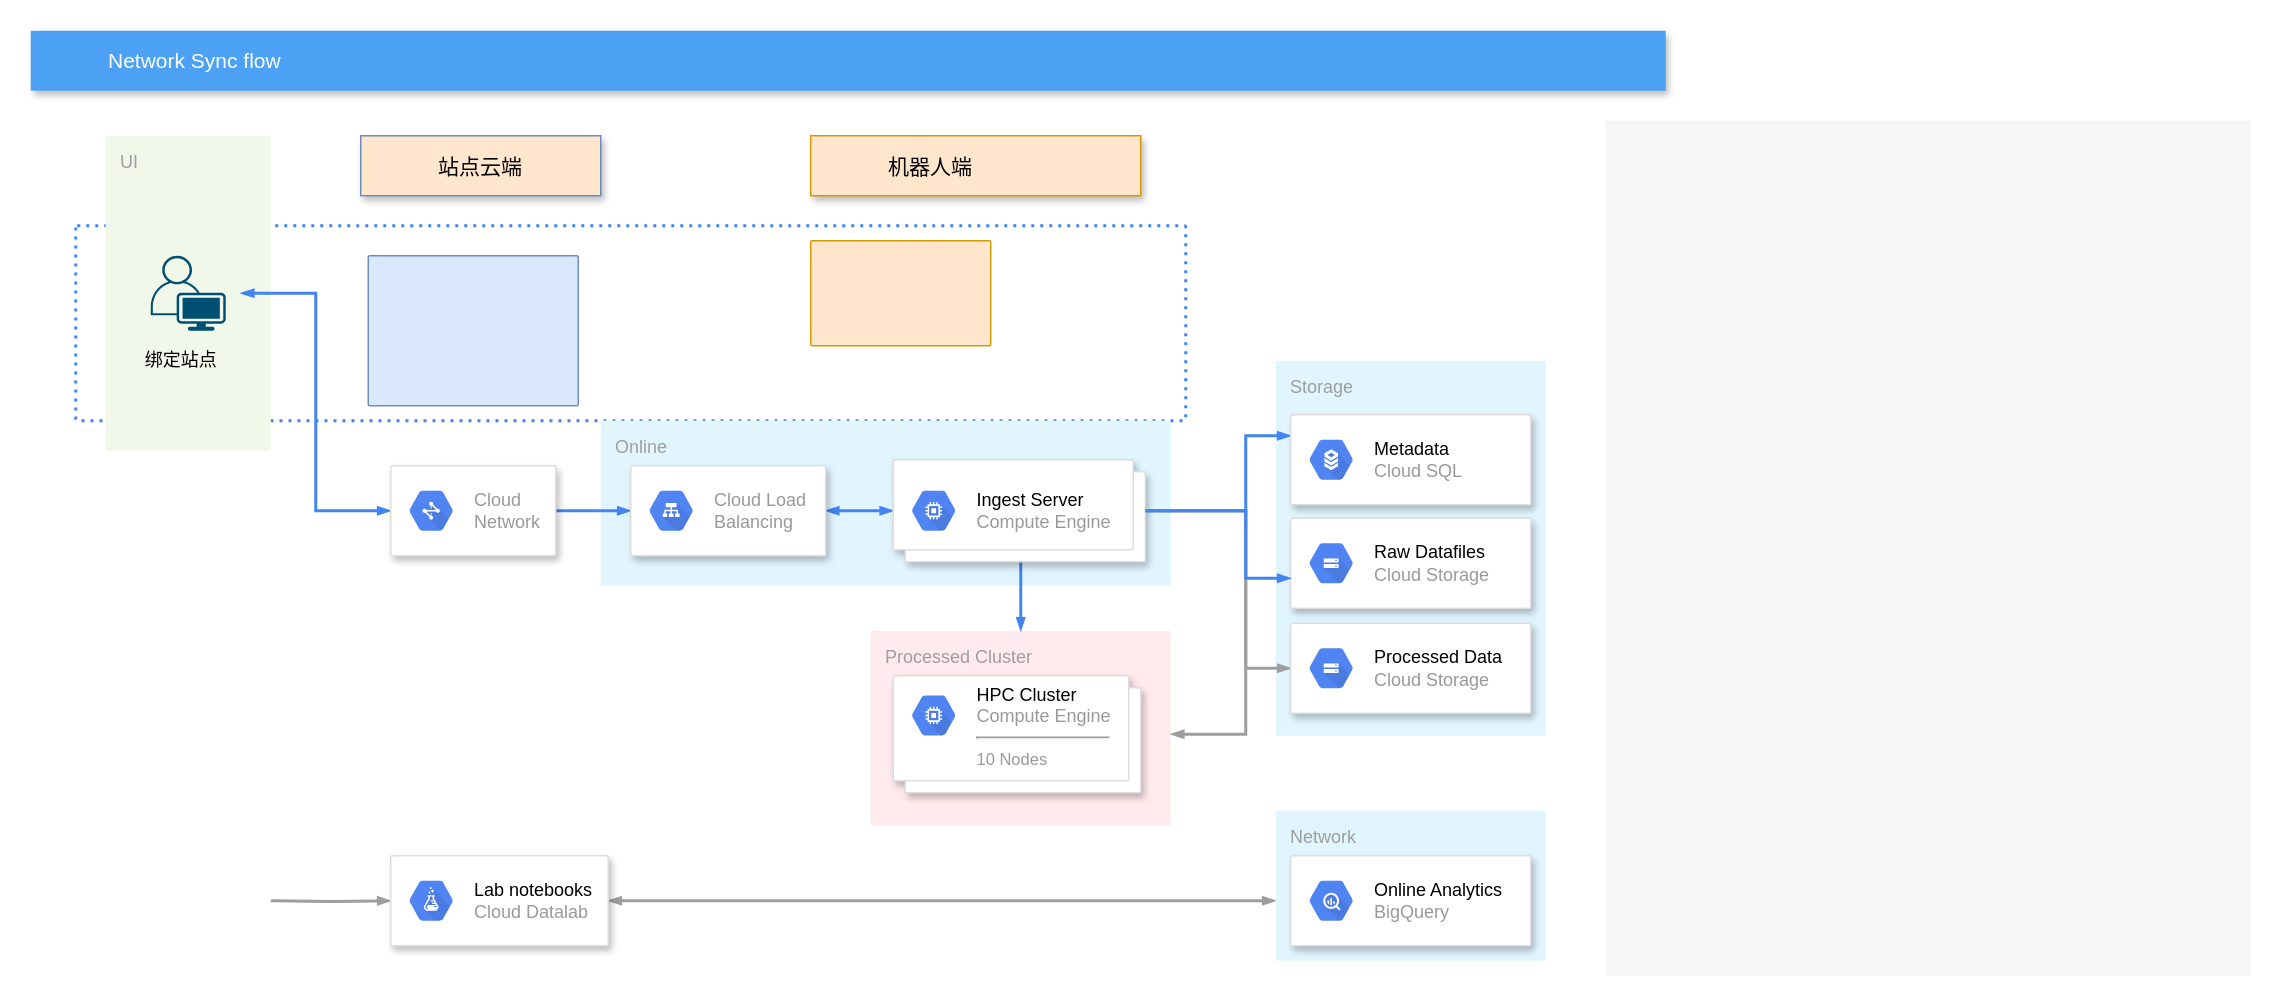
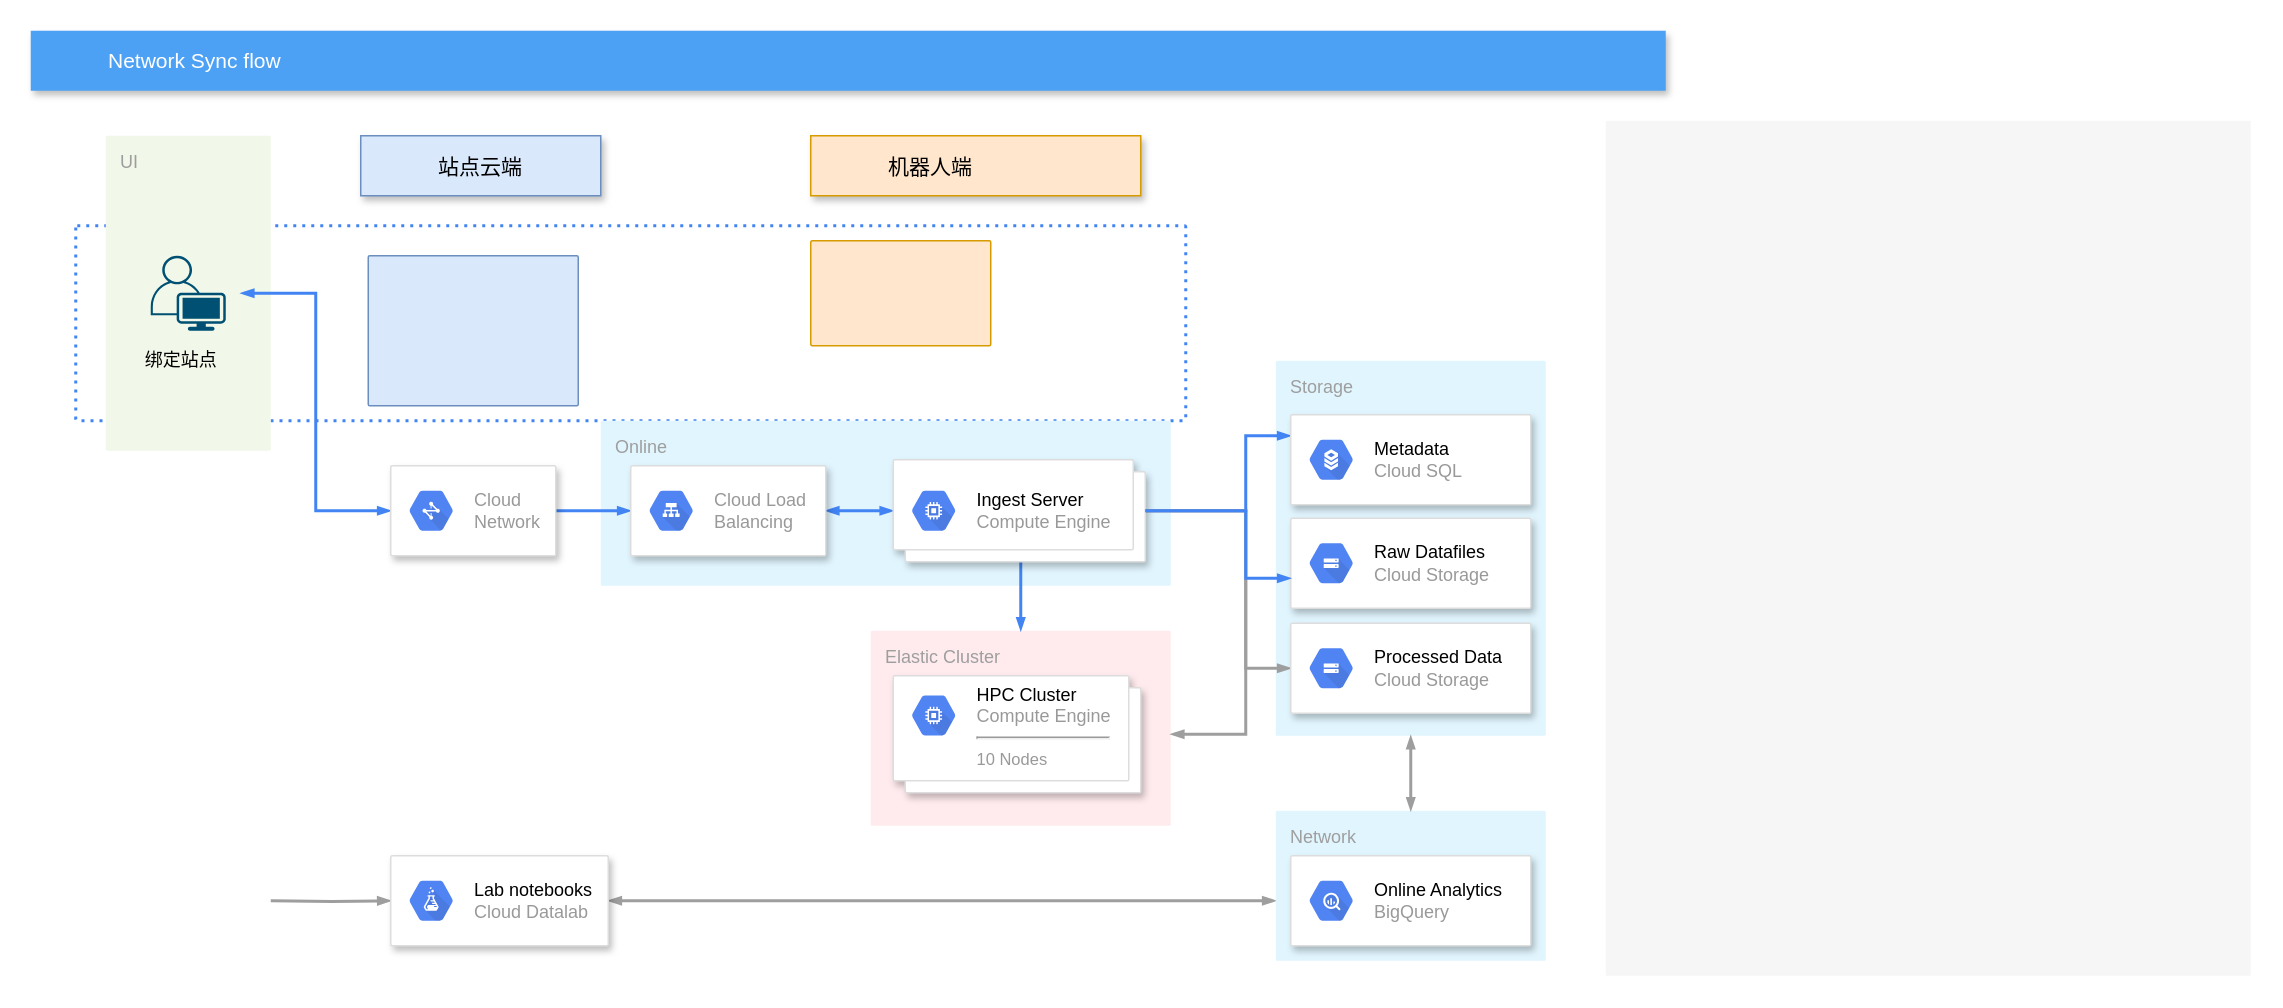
- <mxCell id="40" value="站点云端" style="fillColor=#ffe6cc;strokeColor=#6c8ebf;shadow=1;fontSize=14;align=left;spacingLeft=50;" vertex="1" parent="1"><mxGeometry x="240" y="90" width="160" height="40" as="geometry" /></mxCell>
+ <mxCell id="40" value="站点云端" style="fillColor=#dae8fc;strokeColor=#6c8ebf;shadow=1;fontSize=14;align=left;spacingLeft=50;" vertex="1" parent="1"><mxGeometry x="240" y="90" width="160" height="40" as="geometry" /></mxCell>
- <mxCell id="4" value="Processed Cluster" style="rounded=1;absoluteArcSize=1;arcSize=2;html=1;strokeColor=none;gradientColor=none;shadow=0;dashed=0;fontSize=12;fontColor=#9E9E9E;align=left;verticalAlign=top;spacing=10;spacingTop=-4;fillColor=#FFEBEE;" parent="1" vertex="1"><mxGeometry x="580" y="420" width="200" height="130" as="geometry" /></mxCell>
+ <mxCell id="4" value="Elastic Cluster" style="rounded=1;absoluteArcSize=1;arcSize=2;html=1;strokeColor=none;gradientColor=none;shadow=0;dashed=0;fontSize=12;fontColor=#9E9E9E;align=left;verticalAlign=top;spacing=10;spacingTop=-4;fillColor=#FFEBEE;" parent="1" vertex="1"><mxGeometry x="580" y="420" width="200" height="130" as="geometry" /></mxCell>
+ <mxCell id="35" style="edgeStyle=orthogonalEdgeStyle;rounded=0;html=1;labelBackgroundColor=none;startFill=1;startSize=4;endArrow=blockThin;endFill=1;endSize=4;jettySize=auto;orthogonalLoop=1;strokeColor=#9E9E9E;strokeWidth=2;fontSize=12;fontColor=#000000;align=left;dashed=0;startArrow=blockThin;" parent="1" source="34" target="5" edge="1"><mxGeometry relative="1" as="geometry" /></mxCell>
